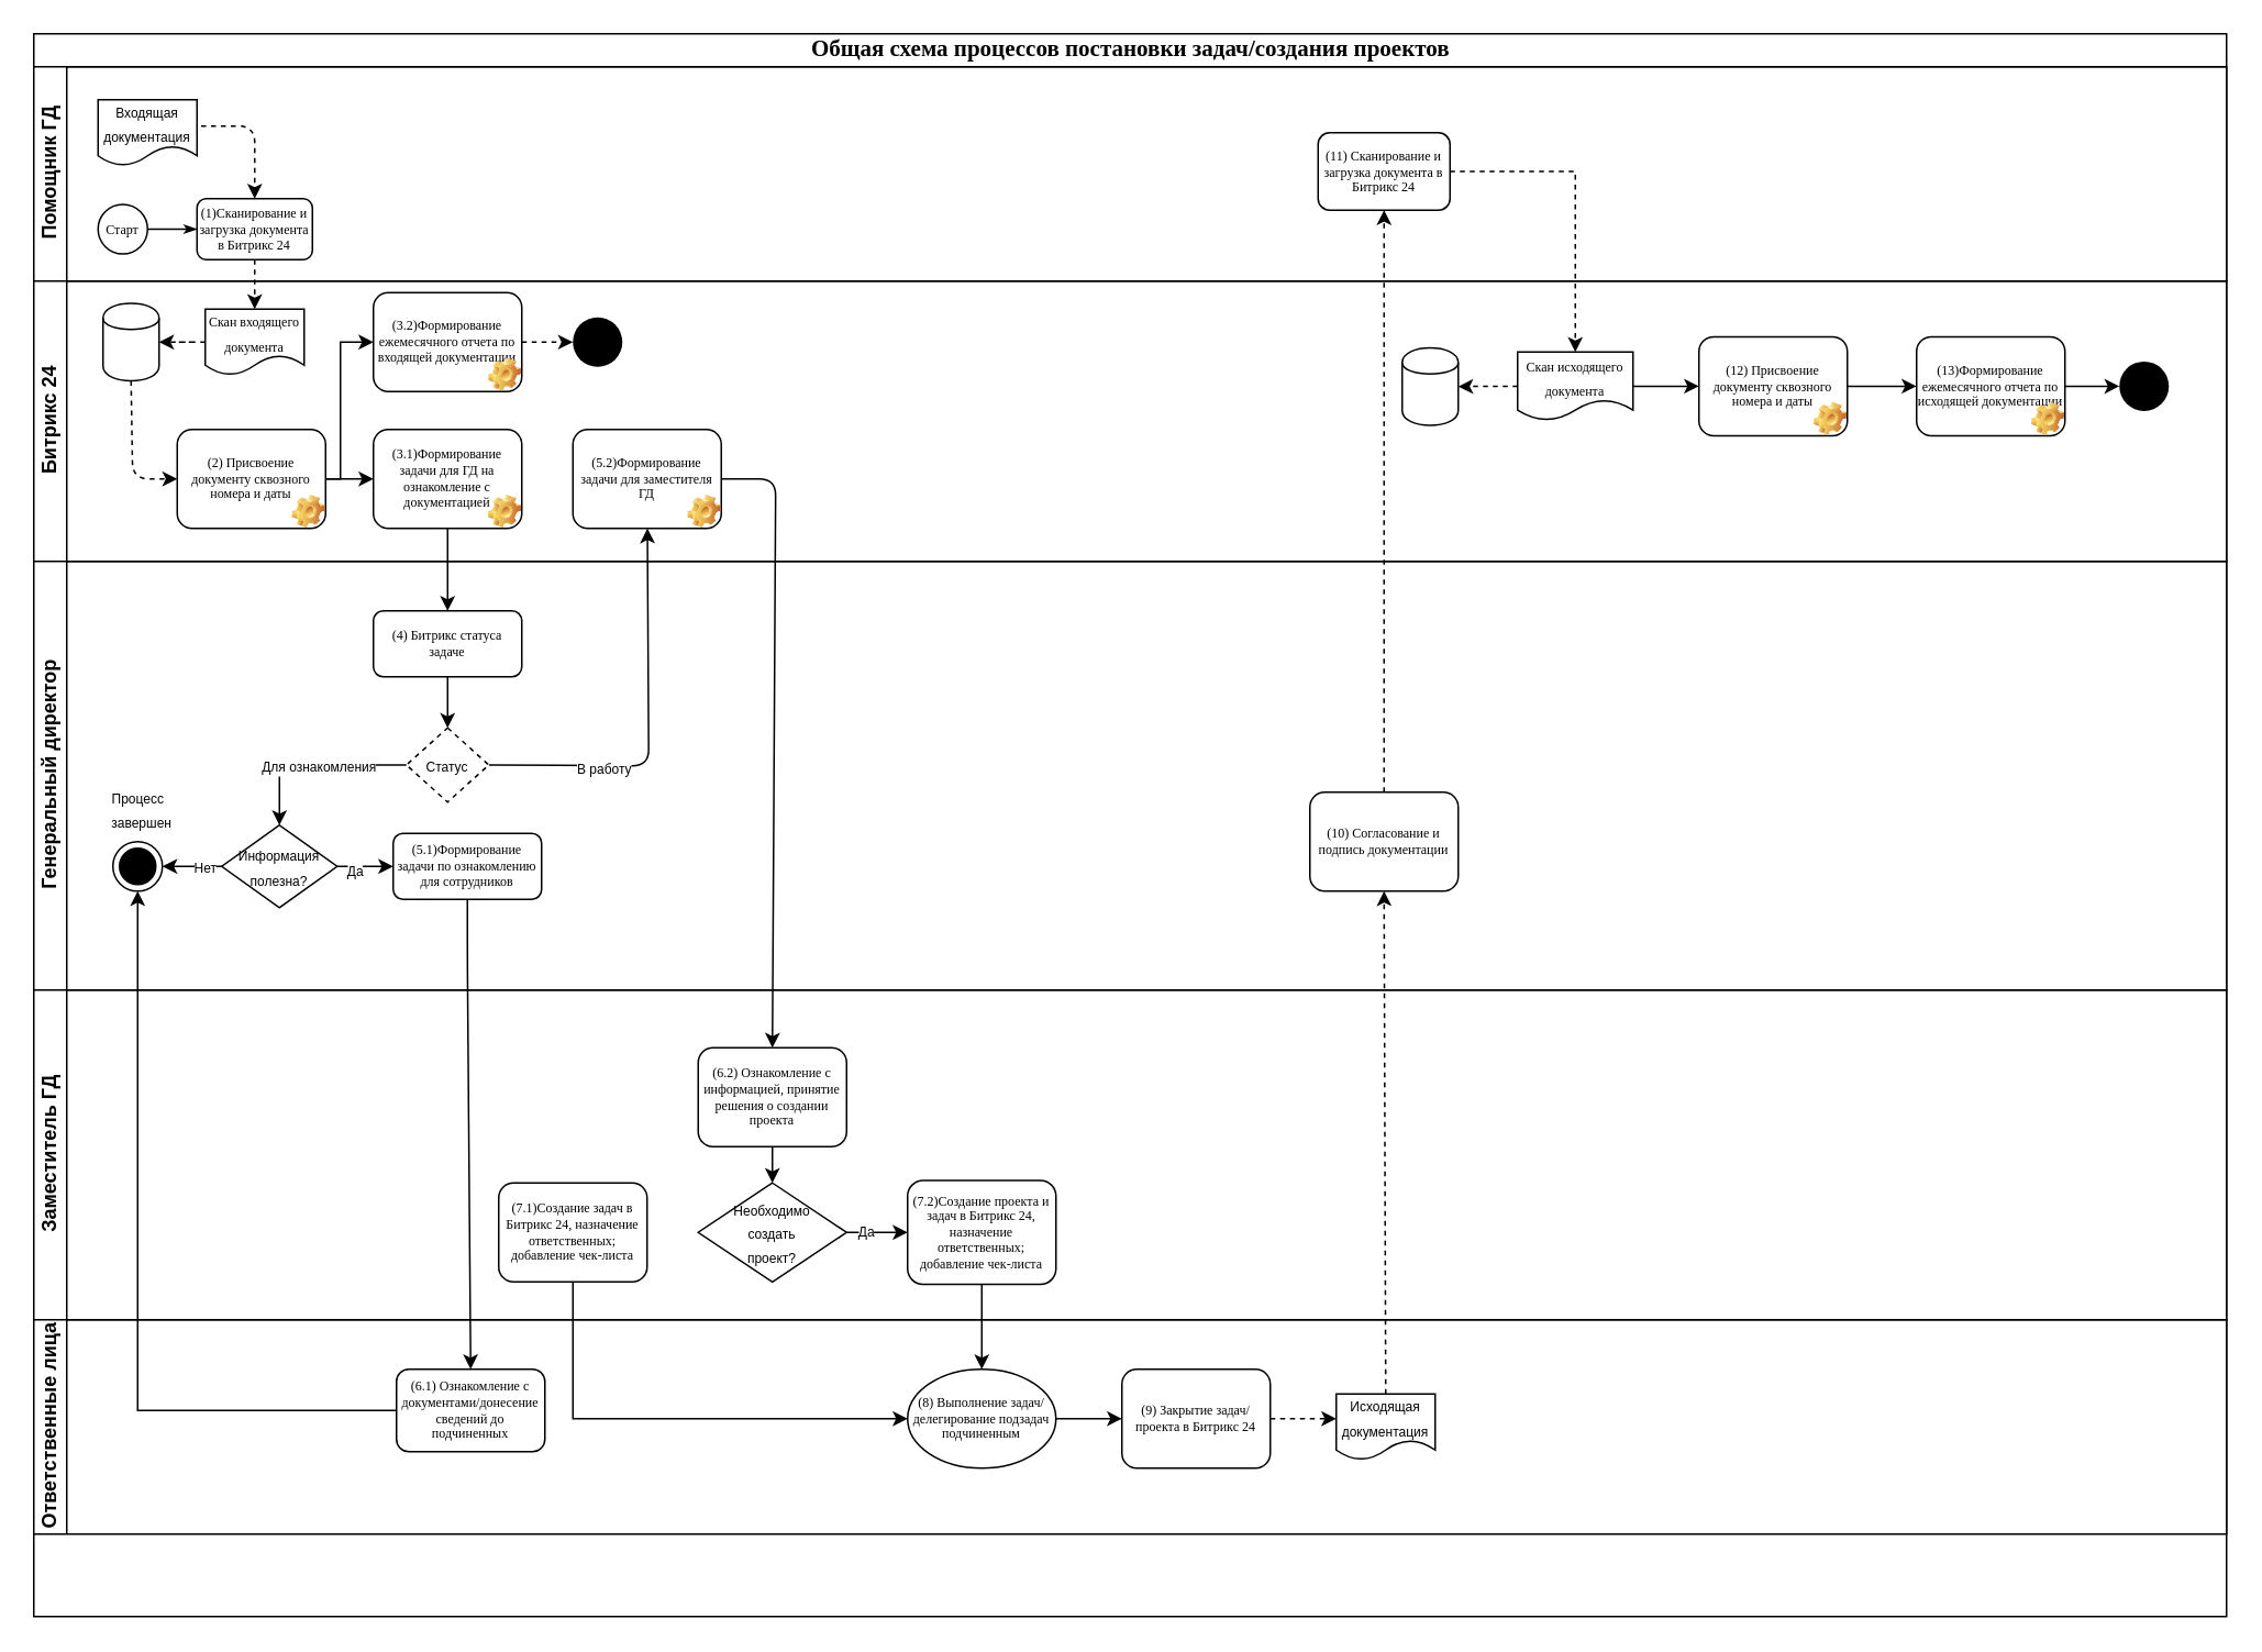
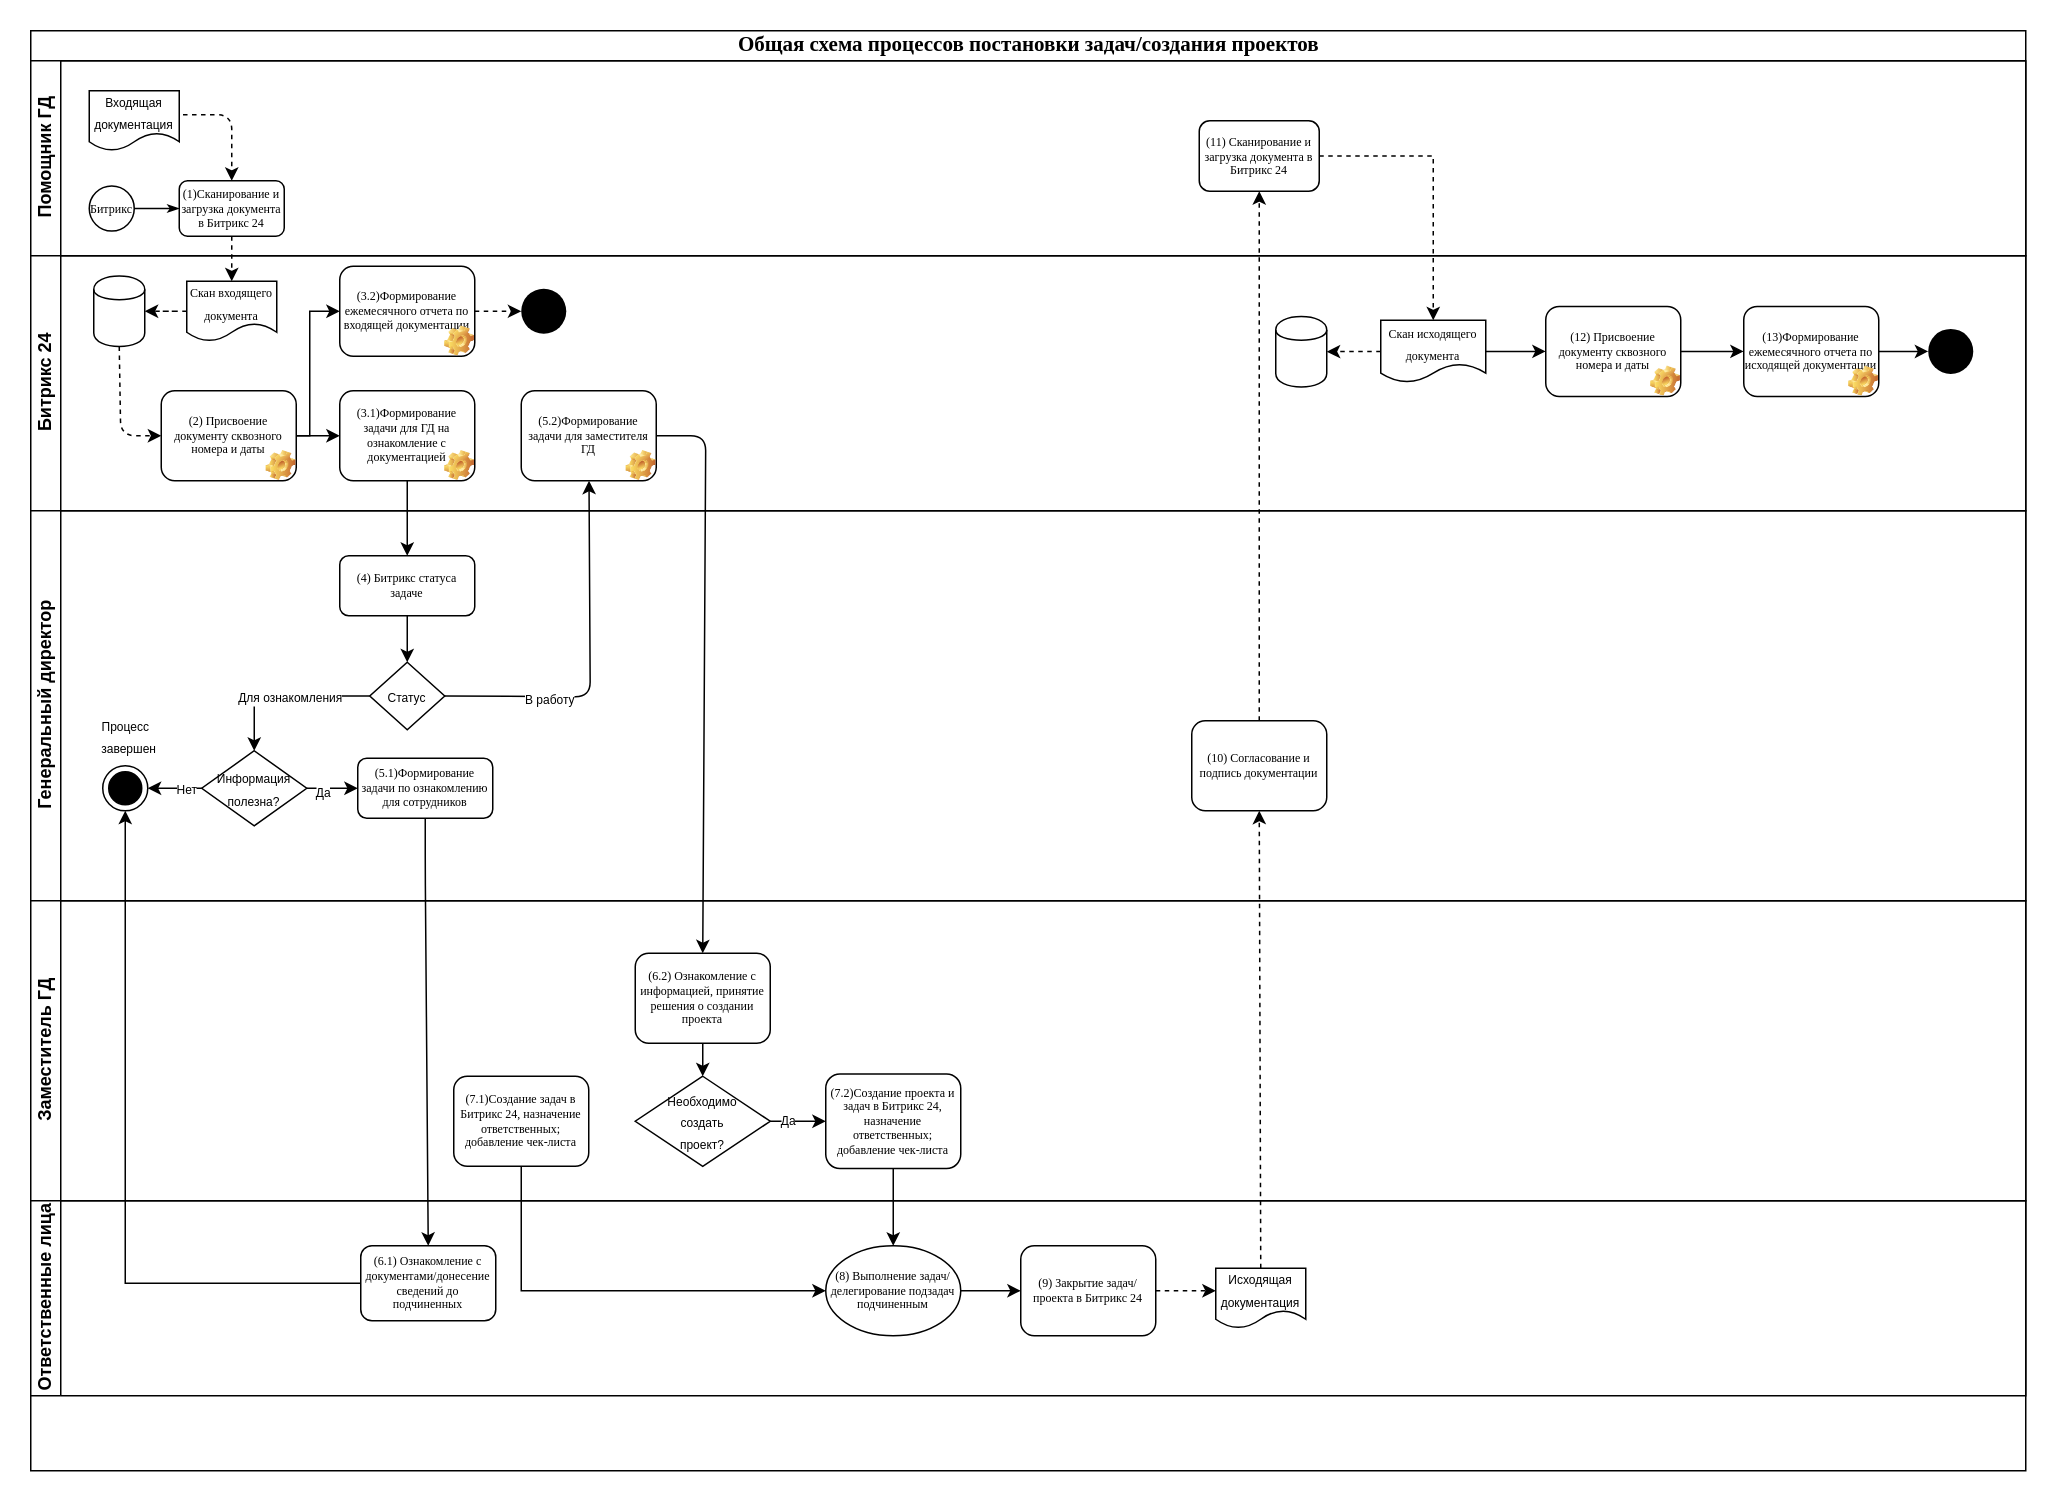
- <mxCell id="6" value="Старт" style="ellipse;whiteSpace=wrap;html=1;rounded=0;shadow=0;labelBackgroundColor=none;strokeWidth=1;fontFamily=Verdana;fontSize=8;align=center;" parent="3" vertex="1"><mxGeometry x="39" y="83.5" width="30" height="30" as="geometry" /></mxCell>
+ <mxCell id="6" value="Битрикс" style="ellipse;whiteSpace=wrap;html=1;rounded=0;shadow=0;labelBackgroundColor=none;strokeWidth=1;fontFamily=Verdana;fontSize=8;align=center;" parent="3" vertex="1"><mxGeometry x="39" y="83.5" width="30" height="30" as="geometry" /></mxCell>
- <mxCell id="52" value="&lt;font style=&quot;font-size: 8px&quot;&gt;Статус&lt;/font&gt;" style="rhombus;whiteSpace=wrap;html=1;dashed=1;" parent="47" vertex="1"><mxGeometry x="226" y="101" width="50" height="45" as="geometry" /></mxCell>
+ <mxCell id="52" value="&lt;font style=&quot;font-size: 8px&quot;&gt;Статус&lt;/font&gt;" style="rhombus;whiteSpace=wrap;html=1;" parent="47" vertex="1"><mxGeometry x="226" y="101" width="50" height="45" as="geometry" /></mxCell>
